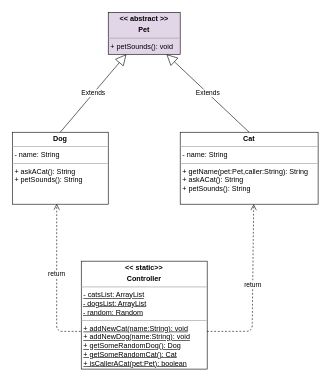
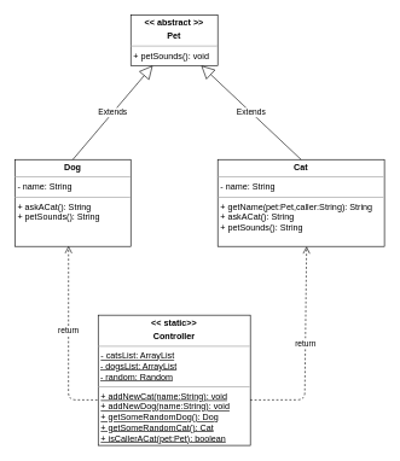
- <mxCell id="5" value="&lt;p style=&quot;margin: 0px ; margin-top: 4px ; text-align: center&quot;&gt;&lt;b&gt;&amp;lt;&amp;lt; abstract &amp;gt;&amp;gt;&lt;/b&gt;&lt;/p&gt;&lt;p style=&quot;margin: 0px ; margin-top: 4px ; text-align: center&quot;&gt;&lt;b&gt;Pet&lt;/b&gt;&lt;/p&gt;&lt;hr size=&quot;1&quot;&gt;&lt;p style=&quot;margin: 0px ; margin-left: 4px&quot;&gt;&lt;span&gt;+ petSounds(): void&lt;/span&gt;&lt;br&gt;&lt;/p&gt;" style="verticalAlign=top;align=left;overflow=fill;fontSize=12;fontFamily=Helvetica;html=1;fillColor=#e1d5e7;" parent="1" vertex="1"><mxGeometry x="180" y="20" width="120" height="70" as="geometry" /></mxCell>
+ <mxCell id="5" value="&lt;p style=&quot;margin: 0px ; margin-top: 4px ; text-align: center&quot;&gt;&lt;b&gt;&amp;lt;&amp;lt; abstract &amp;gt;&amp;gt;&lt;/b&gt;&lt;/p&gt;&lt;p style=&quot;margin: 0px ; margin-top: 4px ; text-align: center&quot;&gt;&lt;b&gt;Pet&lt;/b&gt;&lt;/p&gt;&lt;hr size=&quot;1&quot;&gt;&lt;p style=&quot;margin: 0px ; margin-left: 4px&quot;&gt;&lt;span&gt;+ petSounds(): void&lt;/span&gt;&lt;br&gt;&lt;/p&gt;" style="verticalAlign=top;align=left;overflow=fill;fontSize=12;fontFamily=Helvetica;html=1;" parent="1" vertex="1"><mxGeometry x="180" y="20" width="120" height="70" as="geometry" /></mxCell>
